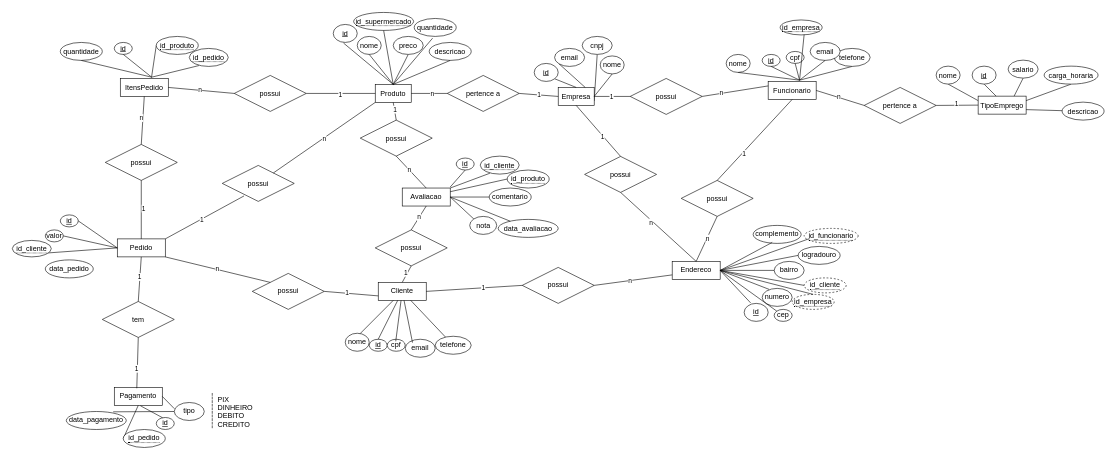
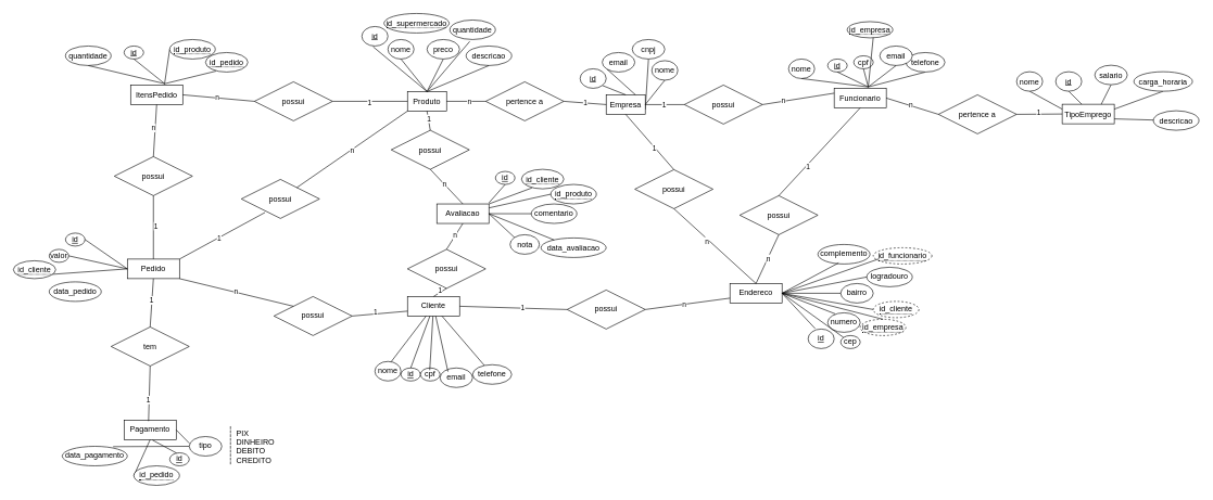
- <mxCell id="95" style="rounded=0;orthogonalLoop=1;jettySize=auto;html=1;exitX=0.5;exitY=1;exitDx=0;exitDy=0;entryX=0.5;entryY=0;entryDx=0;entryDy=0;endArrow=none;startFill=0;" edge="1" parent="1" source="29" target="11"><mxGeometry relative="1" as="geometry" /></mxCell>
- <mxCell id="30" value="Cliente" style="rounded=0;whiteSpace=wrap;html=1;" parent="1" vertex="1"><mxGeometry x="630" y="470" width="80" height="30" as="geometry" /></mxCell>
+ <mxCell id="30" value="Cliente" style="rounded=0;whiteSpace=wrap;html=1;" parent="1" vertex="1"><mxGeometry x="625" y="455" width="80" height="30" as="geometry" /></mxCell>
- <mxCell id="65" value="data_pagamento" style="ellipse;whiteSpace=wrap;html=1;" parent="1" vertex="1"><mxGeometry x="110" y="685.21" width="100" height="30" as="geometry" /></mxCell>
+ <mxCell id="65" value="data_pagamento" style="ellipse;whiteSpace=wrap;html=1;" parent="1" vertex="1"><mxGeometry x="95" y="685.21" width="100" height="30" as="geometry" /></mxCell>
